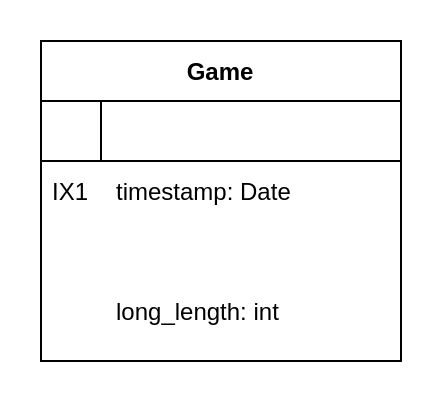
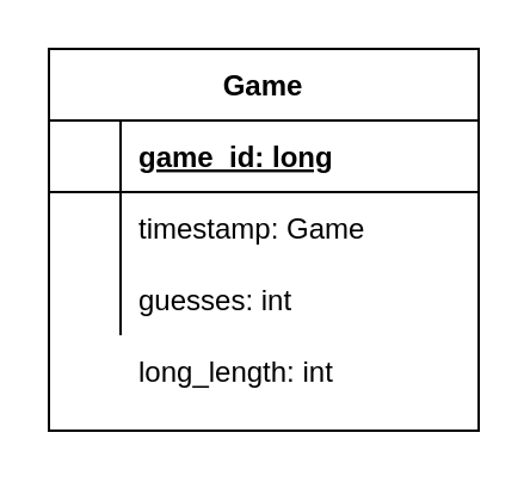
+ <mxCell id="4" value="game_id: long" style="shape=partialRectangle;connectable=0;fillColor=none;top=0;left=0;bottom=0;right=0;align=left;spacingLeft=6;fontStyle=5;overflow=hidden;" vertex="1" parent="3"><mxGeometry x="30" width="150" height="30" as="geometry" /></mxCell>
- <mxCell id="6" value="IX1" style="shape=partialRectangle;connectable=0;fillColor=none;top=0;left=0;bottom=0;right=0;editable=1;overflow=hidden;" vertex="1" parent="5"><mxGeometry width="30" height="30" as="geometry" /></mxCell>
- <mxCell id="7" value="timestamp: Date" style="shape=partialRectangle;connectable=0;fillColor=none;top=0;left=0;bottom=0;right=0;align=left;spacingLeft=6;overflow=hidden;" vertex="1" parent="5"><mxGeometry x="30" width="150" height="30" as="geometry" /></mxCell>
+ <mxCell id="7" value="timestamp: Game" style="shape=partialRectangle;connectable=0;fillColor=none;top=0;left=0;bottom=0;right=0;align=left;spacingLeft=6;overflow=hidden;" vertex="1" parent="5"><mxGeometry x="30" width="150" height="30" as="geometry" /></mxCell>
+ <mxCell id="10" value="guesses: int" style="shape=partialRectangle;connectable=0;fillColor=none;top=0;left=0;bottom=0;right=0;align=left;spacingLeft=6;overflow=hidden;" vertex="1" parent="8"><mxGeometry x="30" width="150" height="30" as="geometry" /></mxCell>
